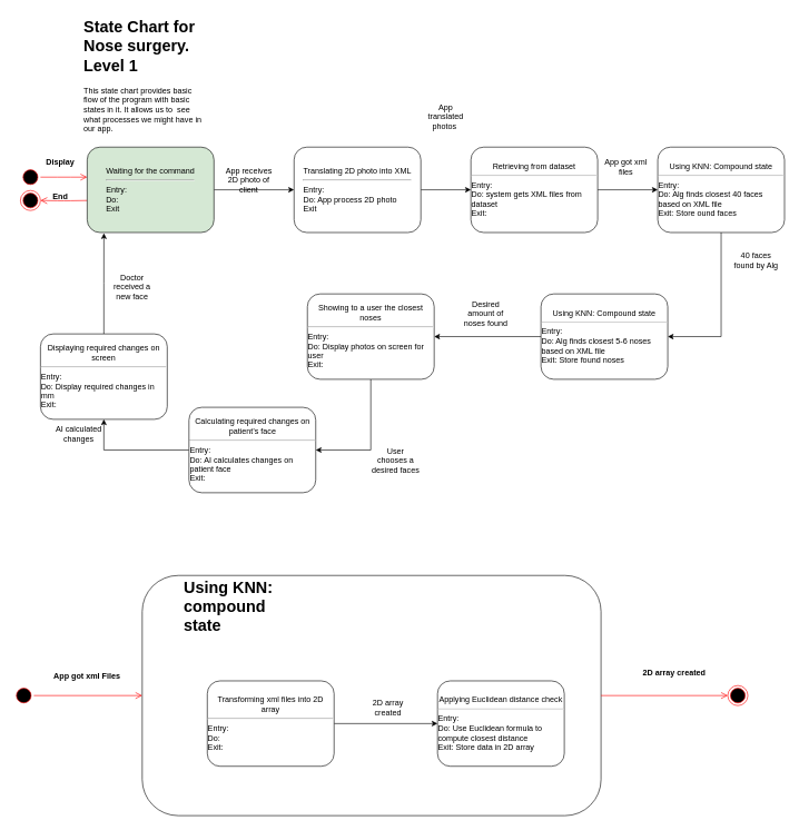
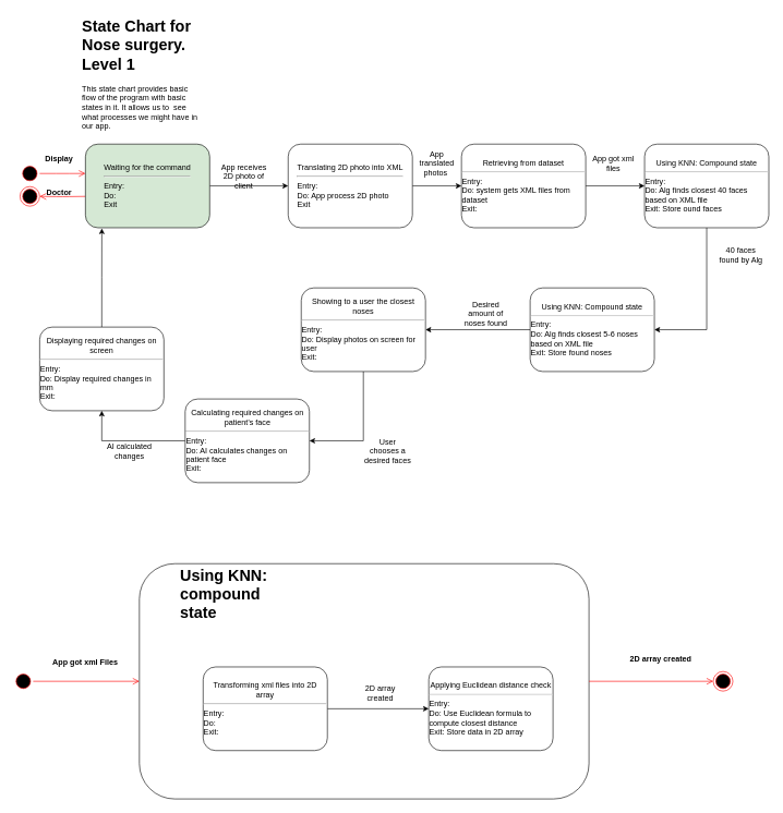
- <mxCell id="15" value="App translated photos&amp;nbsp;" style="text;html=1;strokeColor=none;fillColor=none;align=center;verticalAlign=middle;whiteSpace=wrap;rounded=0;" parent="1" vertex="1"><mxGeometry x="630" y="165" width="75" height="20" as="geometry" /></mxCell>
+ <mxCell id="15" value="App translated photos&amp;nbsp;" style="text;html=1;strokeColor=none;fillColor=none;align=center;verticalAlign=middle;whiteSpace=wrap;rounded=0;" parent="1" vertex="1"><mxGeometry x="630" y="240" width="75" height="20" as="geometry" /></mxCell>
- <mxCell id="5" value="End" style="text;align=center;fontStyle=1;verticalAlign=middle;spacingLeft=3;spacingRight=3;strokeColor=none;rotatable=0;points=[[0,0.5],[1,0.5]];portConstraint=eastwest;" parent="1" vertex="1"><mxGeometry x="50" y="280" width="80" height="26" as="geometry" /></mxCell>
+ <mxCell id="5" value="Doctor" style="text;align=center;fontStyle=1;verticalAlign=middle;spacingLeft=3;spacingRight=3;strokeColor=none;rotatable=0;points=[[0,0.5],[1,0.5]];portConstraint=eastwest;" parent="1" vertex="1"><mxGeometry x="50" y="280" width="80" height="26" as="geometry" /></mxCell>
- <mxCell id="28" value="Doctor received a new face" style="text;html=1;strokeColor=none;fillColor=none;align=center;verticalAlign=middle;whiteSpace=wrap;rounded=0;" parent="1" vertex="1"><mxGeometry x="160" y="420" width="75" height="20" as="geometry" /></mxCell>
- <mxCell id="21" value="Desired amount of noses found" style="text;html=1;strokeColor=none;fillColor=none;align=center;verticalAlign=middle;whiteSpace=wrap;rounded=0;" parent="1" vertex="1"><mxGeometry x="690" y="460" width="75" height="20" as="geometry" /></mxCell>
+ <mxCell id="21" value="Desired amount of noses found" style="text;html=1;strokeColor=none;fillColor=none;align=center;verticalAlign=middle;whiteSpace=wrap;rounded=0;" parent="1" vertex="1"><mxGeometry x="705" y="470" width="75" height="20" as="geometry" /></mxCell>
- <mxCell id="27" value="AI calculated changes" style="text;html=1;strokeColor=none;fillColor=none;align=center;verticalAlign=middle;whiteSpace=wrap;rounded=0;" parent="1" vertex="1"><mxGeometry x="80" y="640" width="75" height="20" as="geometry" /></mxCell>
+ <mxCell id="27" value="AI calculated changes" style="text;html=1;strokeColor=none;fillColor=none;align=center;verticalAlign=middle;whiteSpace=wrap;rounded=0;" parent="1" vertex="1"><mxGeometry x="160" y="680" width="75" height="20" as="geometry" /></mxCell>
